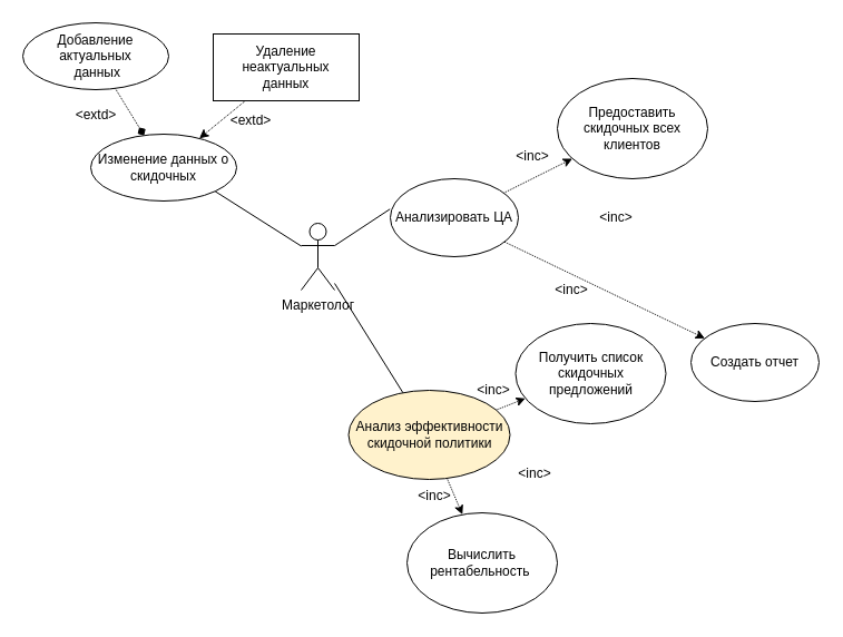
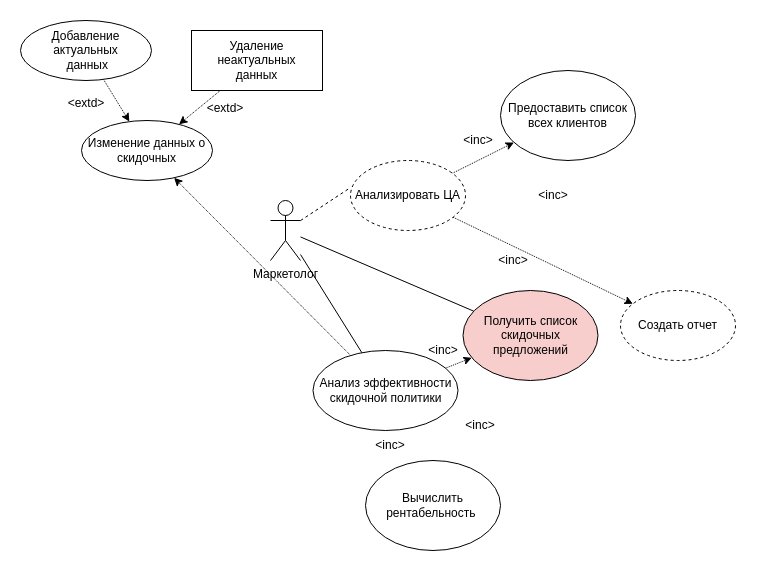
- <mxCell id="13" style="edgeStyle=none;rounded=0;orthogonalLoop=1;jettySize=auto;html=1;dashed=1;dashPattern=1 1;endArrow=diamond;" edge="1" parent="1" source="14" target="12"><mxGeometry relative="1" as="geometry"><mxPoint x="108.778" y="59.468" as="sourcePoint" /></mxGeometry></mxCell>
+ <mxCell id="13" style="edgeStyle=none;rounded=0;orthogonalLoop=1;jettySize=auto;html=1;dashed=1;dashPattern=1 1;" edge="1" parent="1" source="14" target="12"><mxGeometry relative="1" as="geometry"><mxPoint x="108.778" y="59.468" as="sourcePoint" /></mxGeometry></mxCell>
- <mxCell id="6" value="Предоставить скидочных всех клиентов" style="ellipse;whiteSpace=wrap;html=1;" vertex="1" parent="1"><mxGeometry x="500" y="70" width="135" height="90" as="geometry" /></mxCell>
+ <mxCell id="6" value="Предоставить список всех клиентов" style="ellipse;whiteSpace=wrap;html=1;" vertex="1" parent="1"><mxGeometry x="500" y="70" width="135" height="90" as="geometry" /></mxCell>
- <mxCell id="26" value="" style="endArrow=none;html=1;shadow=0;strokeColor=#000000;entryX=1;entryY=1;entryDx=0;entryDy=0;" edge="1" parent="1" source="2" target="12"><mxGeometry width="50" height="50" relative="1" as="geometry"><mxPoint x="150" y="280" as="sourcePoint" /><mxPoint x="200" y="230" as="targetPoint" /></mxGeometry></mxCell>
+ <mxCell id="26" value="" style="endArrow=none;html=1;shadow=0;strokeColor=#000000;" edge="1" parent="1" source="2" target="10"><mxGeometry width="50" height="50" relative="1" as="geometry"><mxPoint x="150" y="280" as="sourcePoint" /><mxPoint x="200" y="230" as="targetPoint" /></mxGeometry></mxCell>
- <mxCell id="5" value="Анализировать ЦА" style="ellipse;whiteSpace=wrap;html=1;" vertex="1" parent="1"><mxGeometry x="350" y="160" width="115" height="70" as="geometry" /></mxCell>
+ <mxCell id="5" value="Анализировать ЦА" style="ellipse;whiteSpace=wrap;html=1;dashed=1;" vertex="1" parent="1"><mxGeometry x="350" y="160" width="115" height="70" as="geometry" /></mxCell>
- <mxCell id="27" value="" style="endArrow=none;html=1;shadow=0;strokeColor=#000000;entryX=-0.003;entryY=0.39;entryDx=0;entryDy=0;entryPerimeter=0;" edge="1" parent="1" source="2" target="5"><mxGeometry width="50" height="50" relative="1" as="geometry"><mxPoint x="310" y="260" as="sourcePoint" /><mxPoint x="360" y="210" as="targetPoint" /></mxGeometry></mxCell>
+ <mxCell id="27" value="" style="endArrow=none;html=1;shadow=0;strokeColor=#000000;entryX=-0.003;entryY=0.39;entryDx=0;entryDy=0;entryPerimeter=0;dashed=1;" edge="1" parent="1" source="2" target="5"><mxGeometry width="50" height="50" relative="1" as="geometry"><mxPoint x="310" y="260" as="sourcePoint" /><mxPoint x="360" y="210" as="targetPoint" /></mxGeometry></mxCell>
- <mxCell id="17" value="Создать отчет" style="ellipse;whiteSpace=wrap;html=1;" vertex="1" parent="1"><mxGeometry x="620" y="290" width="115" height="70" as="geometry" /></mxCell>
+ <mxCell id="17" value="Создать отчет" style="ellipse;whiteSpace=wrap;html=1;dashed=1;" vertex="1" parent="1"><mxGeometry x="620" y="290" width="115" height="70" as="geometry" /></mxCell>
- <mxCell id="10" value="Получить список скидочных предложений" style="ellipse;whiteSpace=wrap;html=1;" vertex="1" parent="1"><mxGeometry x="462.5" y="290" width="135" height="90" as="geometry" /></mxCell>
+ <mxCell id="10" value="Получить список скидочных предложений" style="ellipse;whiteSpace=wrap;html=1;fillColor=#f8cecc;" vertex="1" parent="1"><mxGeometry x="462.5" y="290" width="135" height="90" as="geometry" /></mxCell>
- <mxCell id="9" value="Анализ эффективности скидочной политики" style="ellipse;whiteSpace=wrap;html=1;fillColor=#fff2cc;" vertex="1" parent="1"><mxGeometry x="312.5" y="350" width="145" height="80" as="geometry" /></mxCell>
+ <mxCell id="9" value="Анализ эффективности скидочной политики" style="ellipse;whiteSpace=wrap;html=1;" vertex="1" parent="1"><mxGeometry x="312.5" y="350" width="145" height="80" as="geometry" /></mxCell>
- <mxCell id="8" style="edgeStyle=none;rounded=0;orthogonalLoop=1;jettySize=auto;html=1;dashed=1;dashPattern=1 1;" edge="1" parent="1" source="9" target="11"><mxGeometry relative="1" as="geometry" /></mxCell>
+ <mxCell id="8" style="edgeStyle=none;rounded=0;orthogonalLoop=1;jettySize=auto;html=1;dashed=1;dashPattern=1 1;" edge="1" parent="1" source="9" target="12"><mxGeometry relative="1" as="geometry" /></mxCell>
